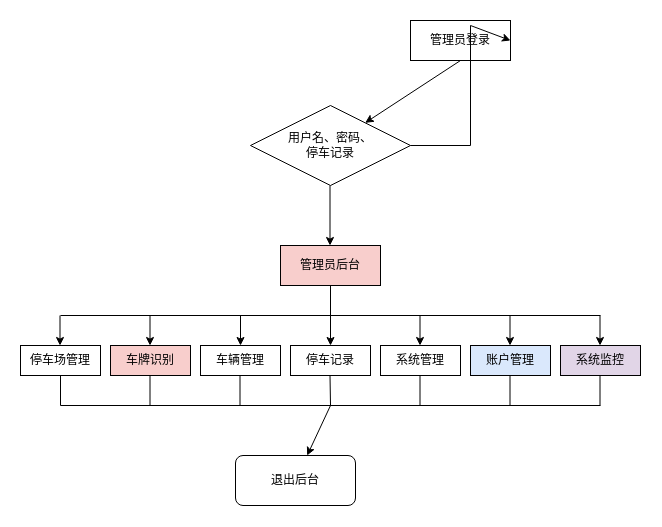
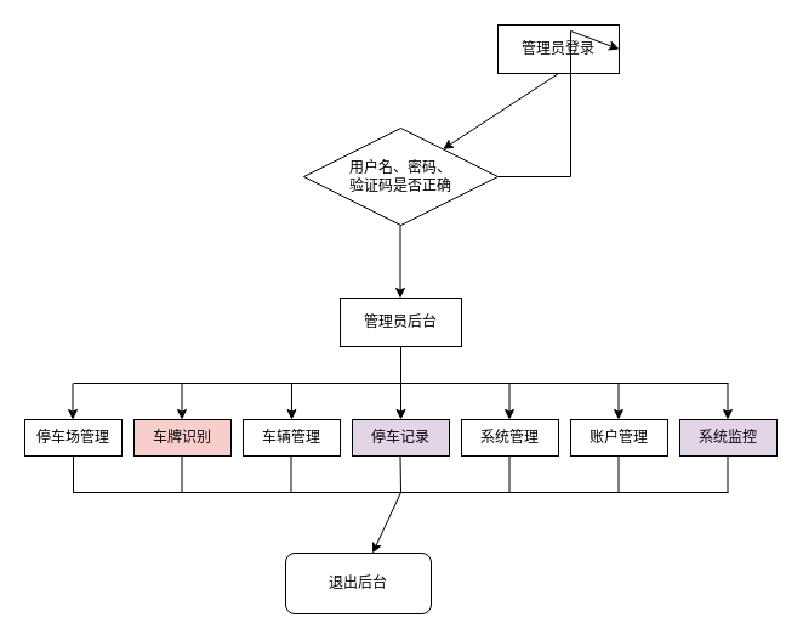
- <mxCell id="4" value="用户名、密码、&lt;br&gt;停车记录" style="rhombus;whiteSpace=wrap;html=1;" vertex="1" parent="1"><mxGeometry x="250" y="105" width="160" height="80" as="geometry" /></mxCell>
+ <mxCell id="4" value="用户名、密码、&lt;br&gt;验证码是否正确" style="rhombus;whiteSpace=wrap;html=1;" vertex="1" parent="1"><mxGeometry x="250" y="105" width="160" height="80" as="geometry" /></mxCell>
- <mxCell id="7" value="管理员后台" style="rounded=0;whiteSpace=wrap;html=1;fillColor=#f8cecc;" vertex="1" parent="1"><mxGeometry x="280" y="245" width="100" height="40" as="geometry" /></mxCell>
+ <mxCell id="7" value="管理员后台" style="rounded=0;whiteSpace=wrap;html=1;" vertex="1" parent="1"><mxGeometry x="280" y="245" width="100" height="40" as="geometry" /></mxCell>
- <mxCell id="20" value="停车记录" style="rounded=0;whiteSpace=wrap;html=1;" vertex="1" parent="1"><mxGeometry x="290" y="345" width="80" height="30" as="geometry" /></mxCell>
+ <mxCell id="20" value="停车记录" style="rounded=0;whiteSpace=wrap;html=1;fillColor=#e1d5e7;" vertex="1" parent="1"><mxGeometry x="290" y="345" width="80" height="30" as="geometry" /></mxCell>
- <mxCell id="22" value="账户管理" style="rounded=0;whiteSpace=wrap;html=1;fillColor=#dae8fc;" vertex="1" parent="1"><mxGeometry x="470" y="345" width="80" height="30" as="geometry" /></mxCell>
+ <mxCell id="22" value="账户管理" style="rounded=0;whiteSpace=wrap;html=1;" vertex="1" parent="1"><mxGeometry x="470" y="345" width="80" height="30" as="geometry" /></mxCell>
